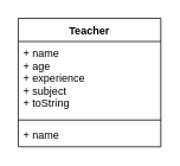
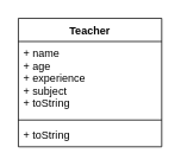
- <mxCell id="5" value="+ name" style="text;strokeColor=none;fillColor=none;align=left;verticalAlign=top;spacingLeft=4;spacingRight=4;overflow=hidden;rotatable=0;points=[[0,0.5],[1,0.5]];portConstraint=eastwest;" vertex="1" parent="2"><mxGeometry y="118" width="160" height="26" as="geometry" /></mxCell>
+ <mxCell id="5" value="+ toString" style="text;strokeColor=none;fillColor=none;align=left;verticalAlign=top;spacingLeft=4;spacingRight=4;overflow=hidden;rotatable=0;points=[[0,0.5],[1,0.5]];portConstraint=eastwest;" vertex="1" parent="2"><mxGeometry y="118" width="160" height="26" as="geometry" /></mxCell>
